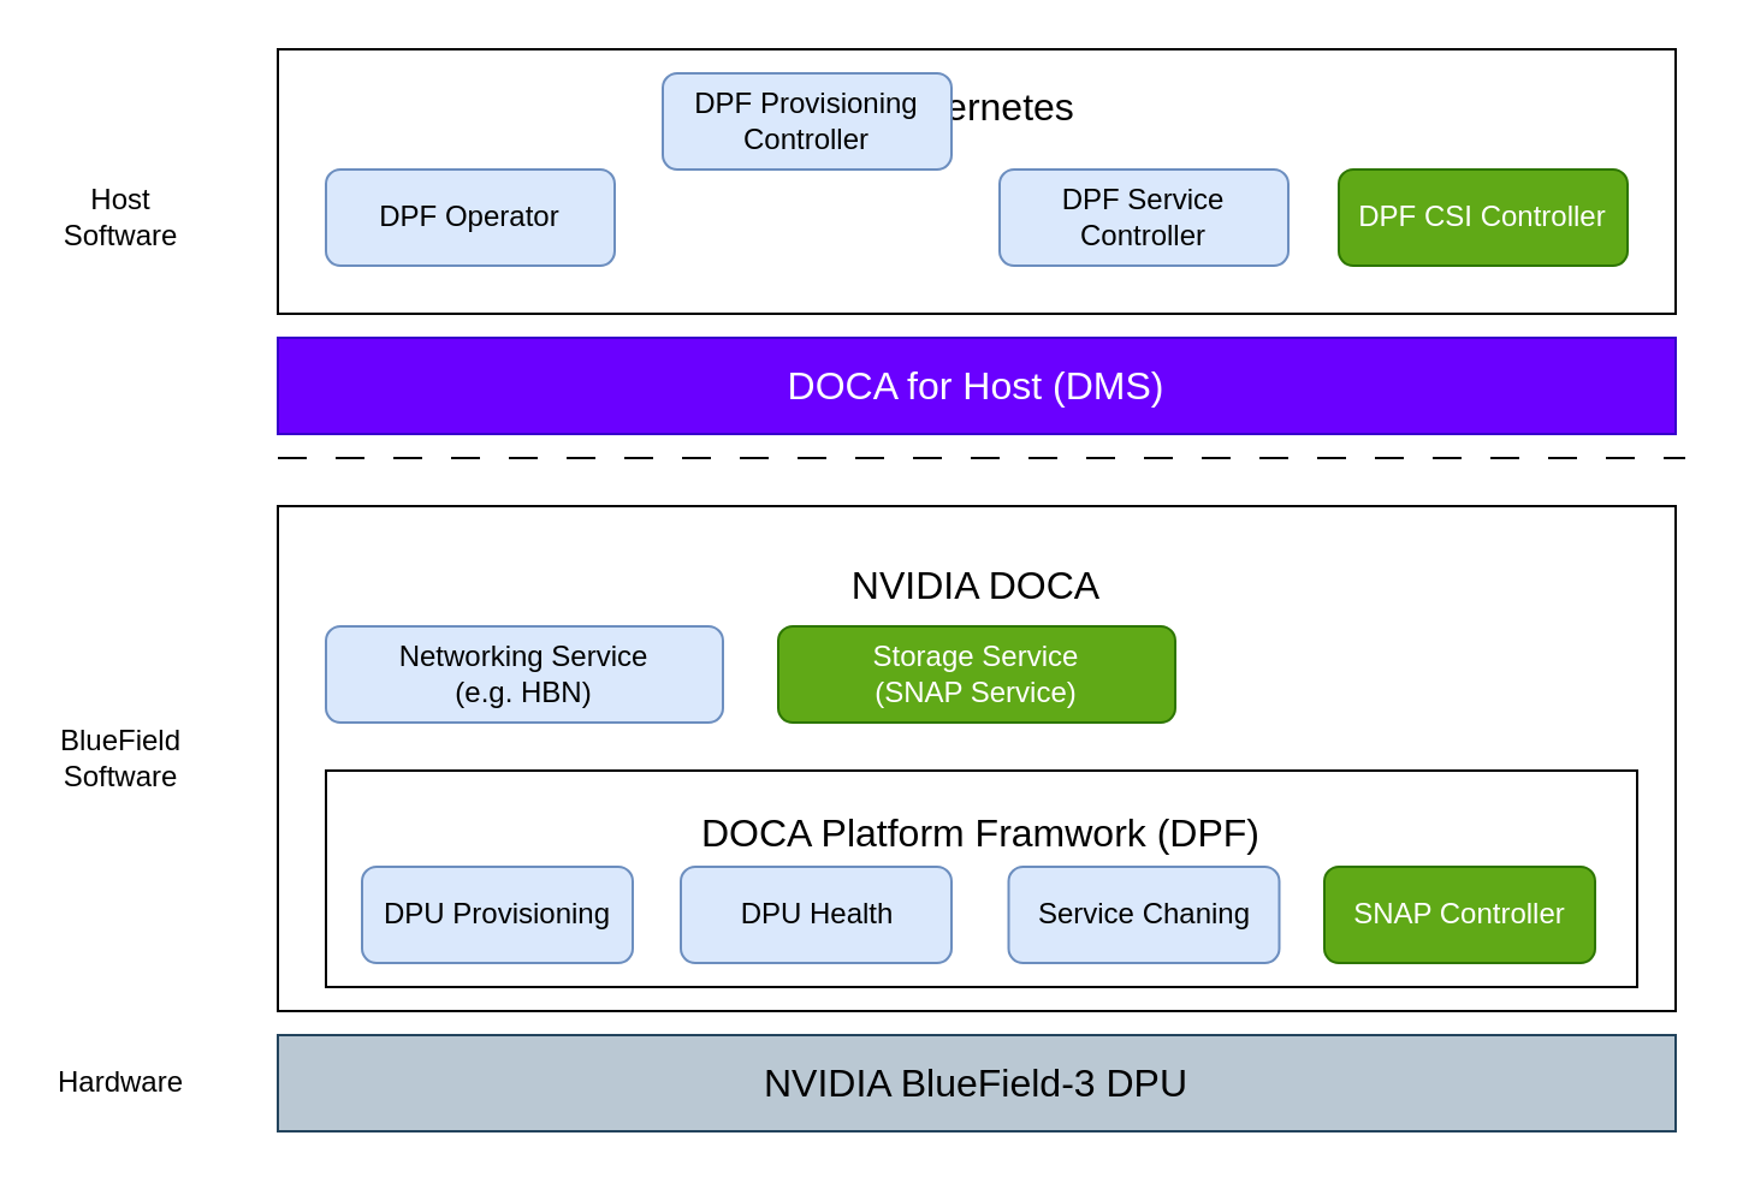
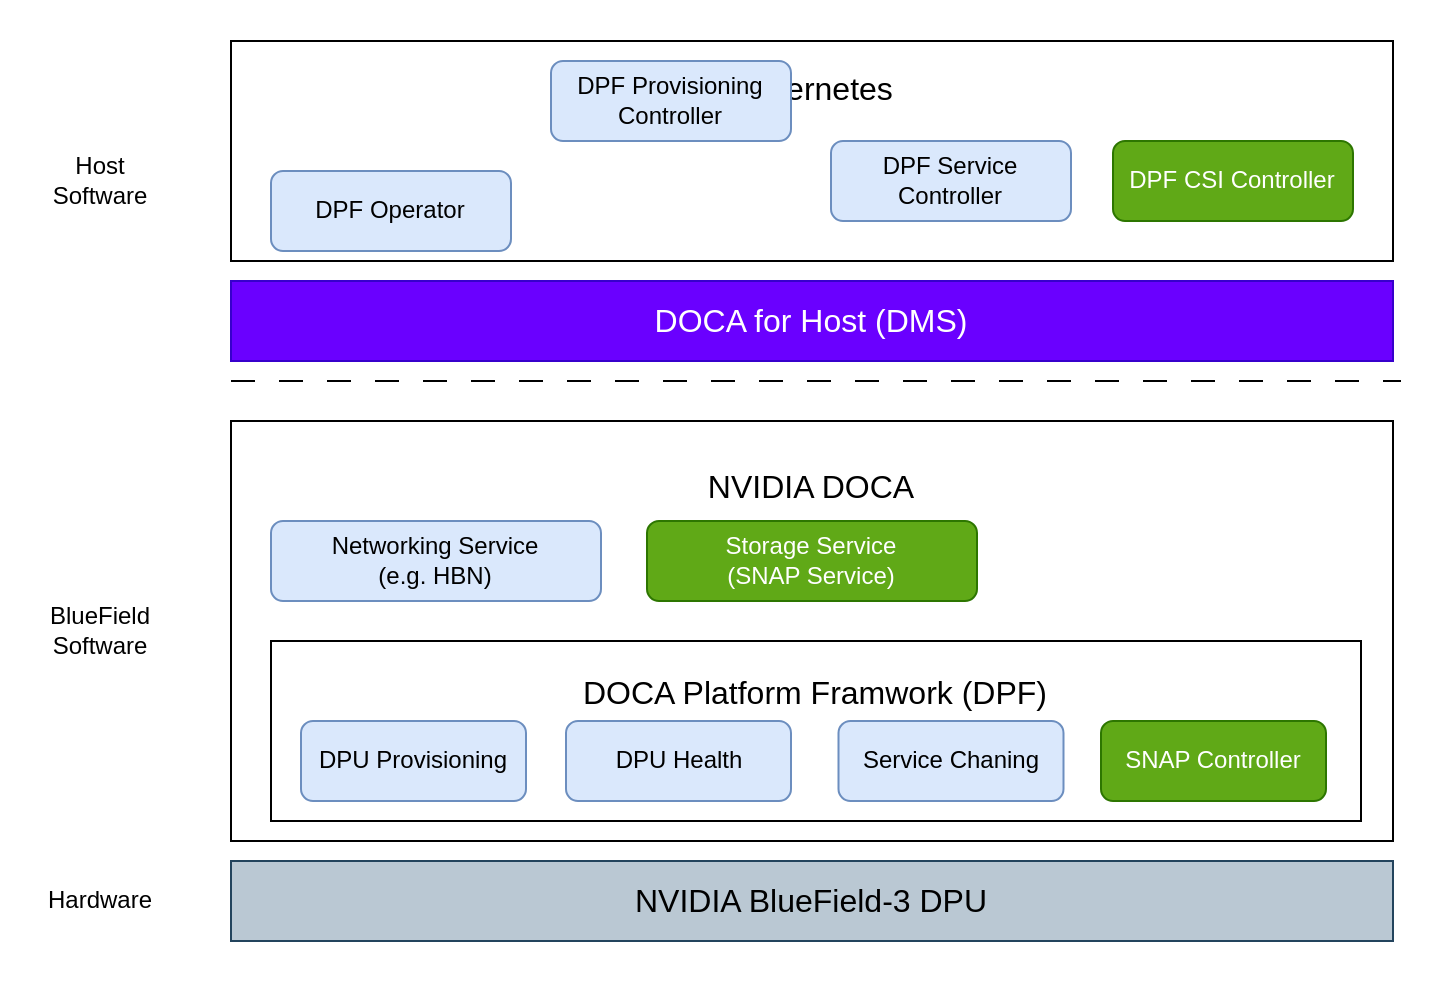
- <mxCell id="3" value="DPF Operator" style="rounded=1;whiteSpace=wrap;html=1;fillColor=#dae8fc;strokeColor=#6c8ebf;" parent="1" vertex="1"><mxGeometry x="135" y="70" width="120" height="40" as="geometry" /></mxCell>
+ <mxCell id="3" value="DPF Operator" style="rounded=1;whiteSpace=wrap;html=1;fillColor=#dae8fc;strokeColor=#6c8ebf;" parent="1" vertex="1"><mxGeometry x="135" y="85" width="120" height="40" as="geometry" /></mxCell>
